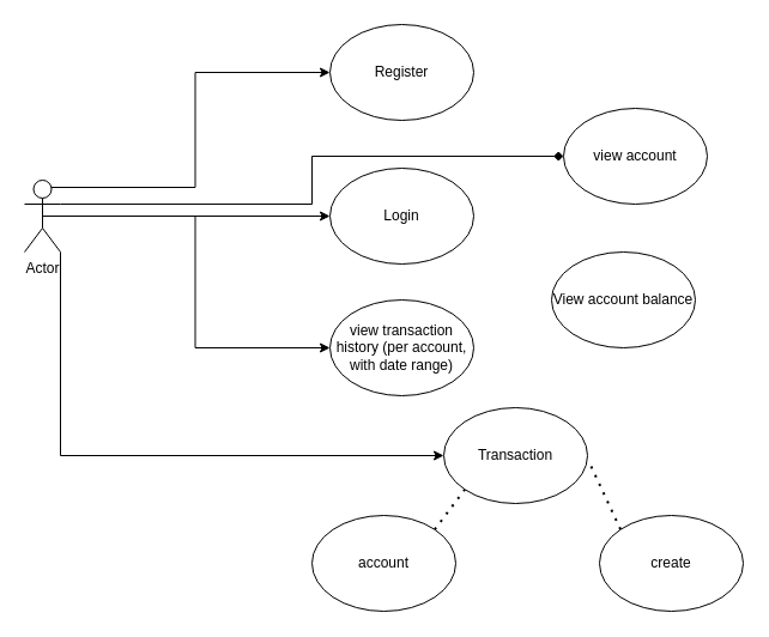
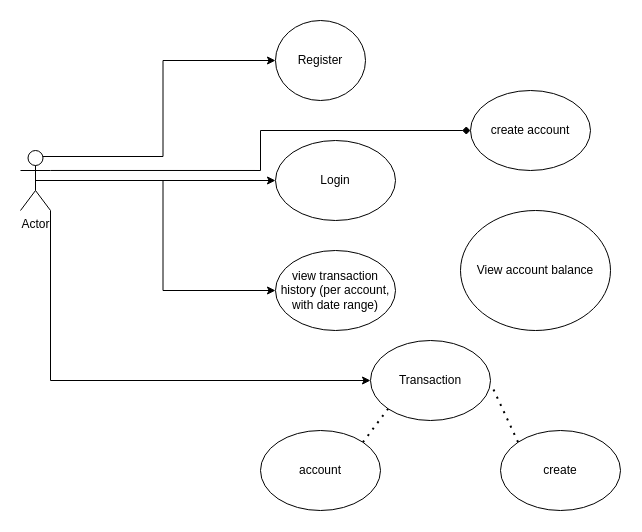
- <mxCell id="8" value="Register" style="ellipse;whiteSpace=wrap;html=1;" vertex="1" parent="1"><mxGeometry x="275" y="20" width="120" height="80" as="geometry" /></mxCell>
+ <mxCell id="8" value="Register" style="ellipse;whiteSpace=wrap;html=1;" vertex="1" parent="1"><mxGeometry x="275" y="20" width="90" height="80" as="geometry" /></mxCell>
- <mxCell id="10" value="view account" style="ellipse;whiteSpace=wrap;html=1;" vertex="1" parent="1"><mxGeometry x="470" y="90" width="120" height="80" as="geometry" /></mxCell>
+ <mxCell id="10" value="create account" style="ellipse;whiteSpace=wrap;html=1;" vertex="1" parent="1"><mxGeometry x="470" y="90" width="120" height="80" as="geometry" /></mxCell>
- <mxCell id="12" value="View account balance" style="ellipse;whiteSpace=wrap;html=1;" vertex="1" parent="1"><mxGeometry x="460" y="210" width="120" height="80" as="geometry" /></mxCell>
+ <mxCell id="12" value="View account balance" style="ellipse;whiteSpace=wrap;html=1;" vertex="1" parent="1"><mxGeometry x="460" y="210" width="150" height="120" as="geometry" /></mxCell>
